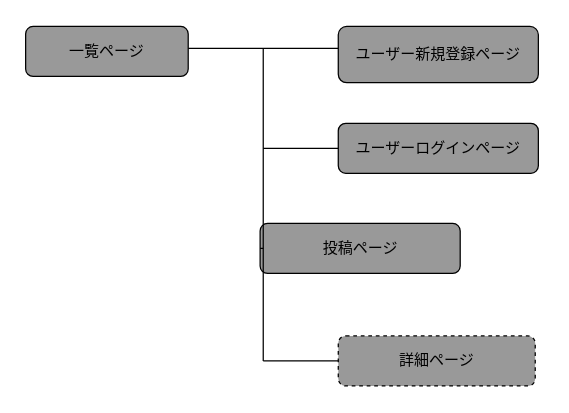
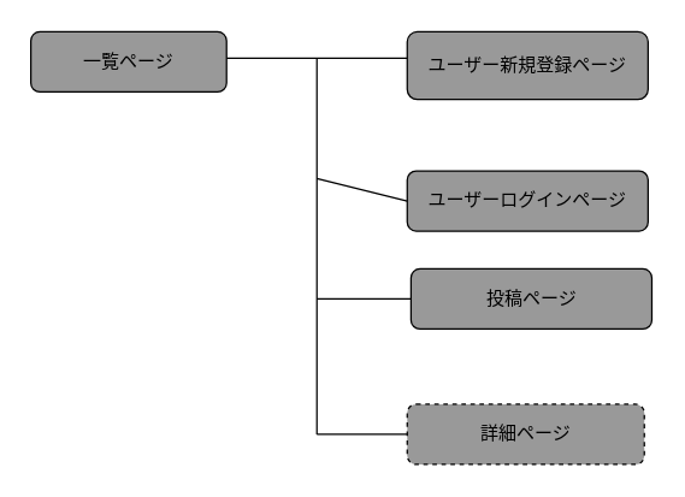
- <mxCell id="4" value="ユーザーログインページ" style="rounded=1;whiteSpace=wrap;html=1;fontColor=#000000;fillColor=#999999;" vertex="1" parent="1"><mxGeometry x="270" y="98" width="160" height="40" as="geometry" /></mxCell>
+ <mxCell id="4" value="ユーザーログインページ" style="rounded=1;whiteSpace=wrap;html=1;fontColor=#000000;fillColor=#999999;" vertex="1" parent="1"><mxGeometry x="270" y="113" width="160" height="40" as="geometry" /></mxCell>
- <mxCell id="5" value="投稿ページ" style="rounded=1;whiteSpace=wrap;html=1;fontColor=#000000;fillColor=#999999;" vertex="1" parent="1"><mxGeometry x="207.5" y="178" width="160" height="40" as="geometry" /></mxCell>
+ <mxCell id="5" value="投稿ページ" style="rounded=1;whiteSpace=wrap;html=1;fontColor=#000000;fillColor=#999999;" vertex="1" parent="1"><mxGeometry x="272.5" y="178" width="160" height="40" as="geometry" /></mxCell>
